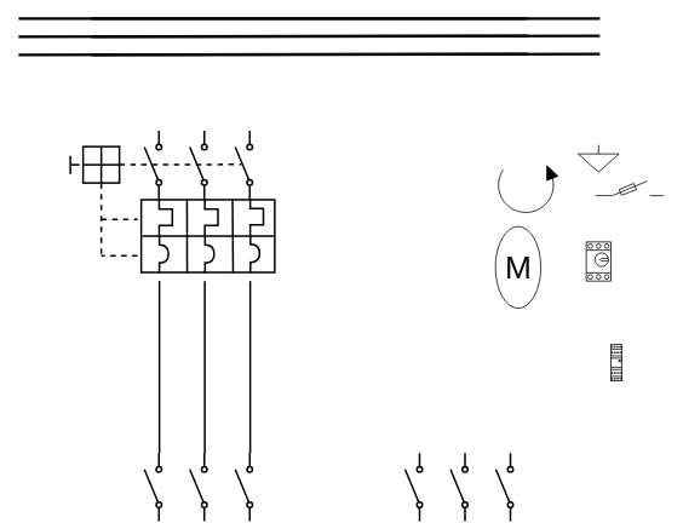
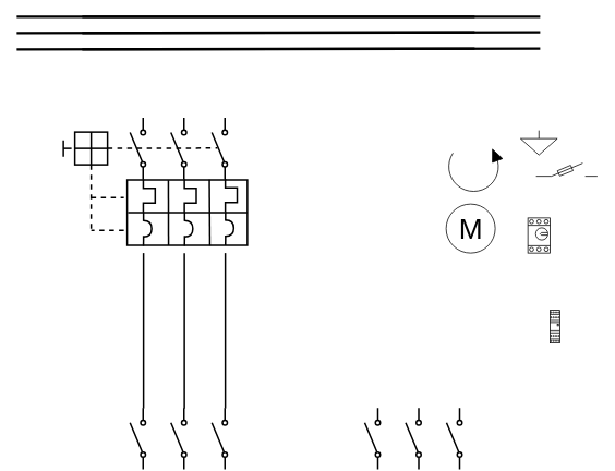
- <mxCell id="5" value="M" style="verticalLabelPosition=middle;shadow=0;dashed=0;align=center;html=1;verticalAlign=middle;strokeWidth=1;shape=ellipse;aspect=fixed;fontSize=35;strokeColor=default;" vertex="1" parent="1"><mxGeometry x="545" y="249" width="50" height="90" as="geometry" /></mxCell>
+ <mxCell id="5" value="M" style="verticalLabelPosition=middle;shadow=0;dashed=0;align=center;html=1;verticalAlign=middle;strokeWidth=1;shape=ellipse;aspect=fixed;fontSize=35;strokeColor=default;" vertex="1" parent="1"><mxGeometry x="545" y="249" width="60" height="60" as="geometry" /></mxCell>
